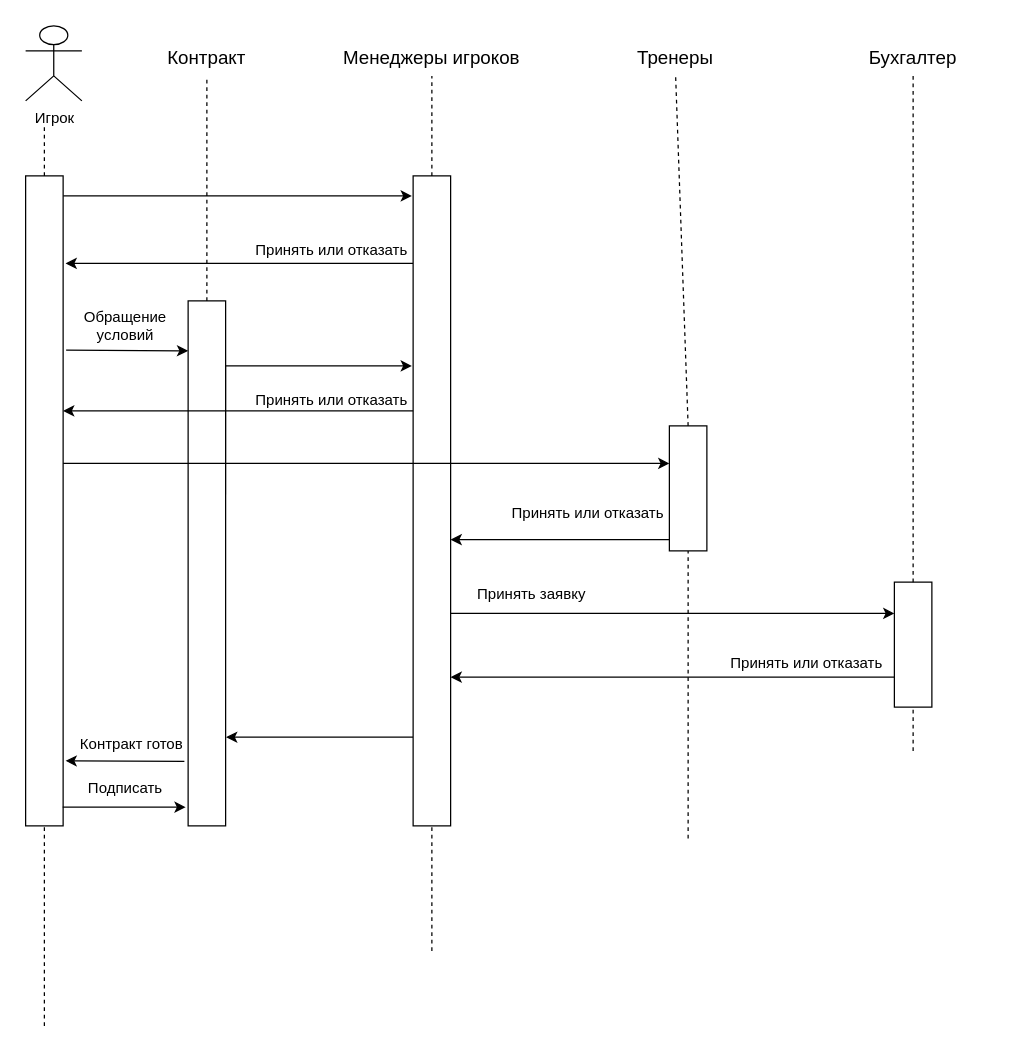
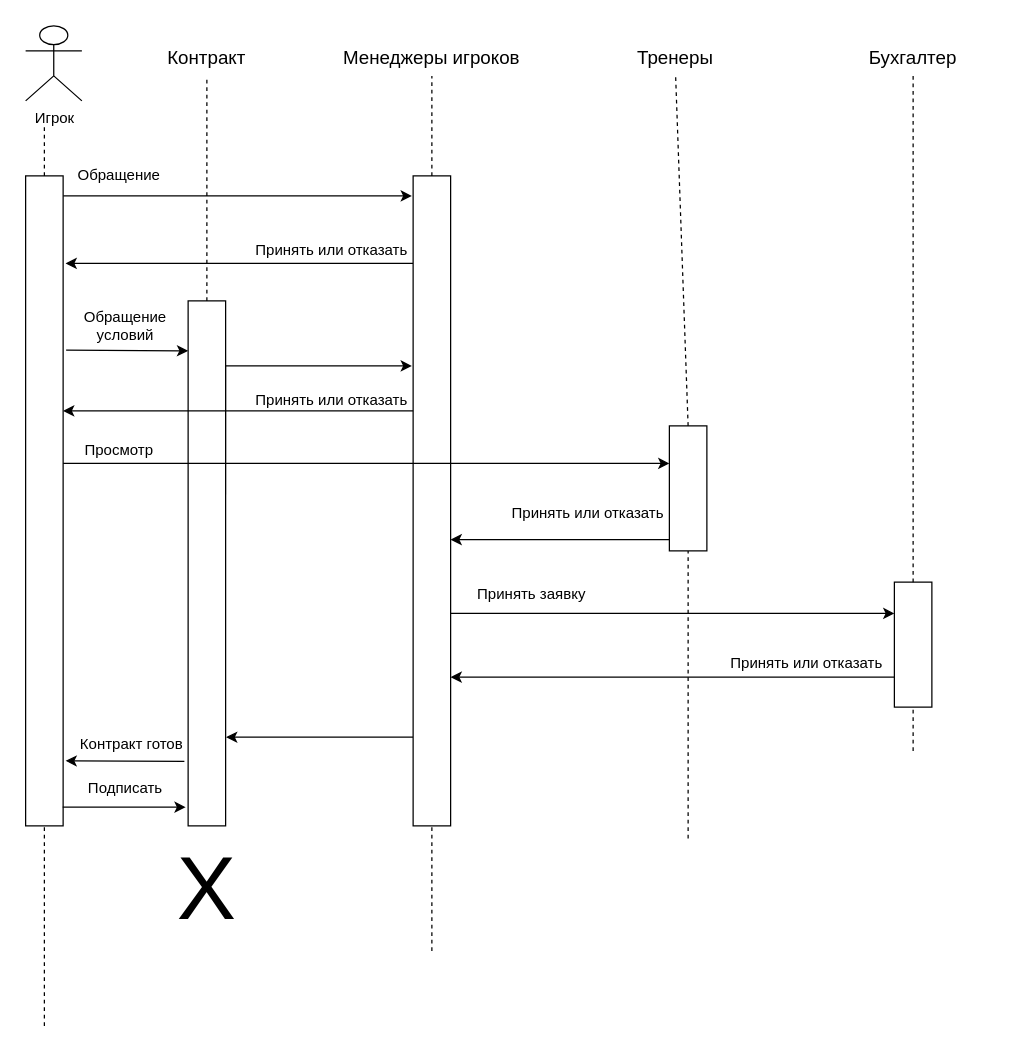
+ <mxCell id="13" value="Обращение" style="text;html=1;strokeColor=none;fillColor=none;align=center;verticalAlign=middle;whiteSpace=wrap;rounded=0;" vertex="1" parent="1"><mxGeometry x="50" y="130" width="90" height="20" as="geometry" /></mxCell>
+ <mxCell id="24" value="Просмотр" style="text;html=1;strokeColor=none;fillColor=none;align=center;verticalAlign=middle;whiteSpace=wrap;rounded=0;" vertex="1" parent="1"><mxGeometry x="50" y="350" width="90" height="20" as="geometry" /></mxCell>
+ <mxCell id="34" value="&lt;font style=&quot;font-size: 71px&quot;&gt;Х&lt;/font&gt;" style="text;html=1;strokeColor=none;fillColor=none;align=center;verticalAlign=middle;whiteSpace=wrap;rounded=0;" vertex="1" parent="1"><mxGeometry x="135" y="680" width="60" height="60" as="geometry" /></mxCell>
